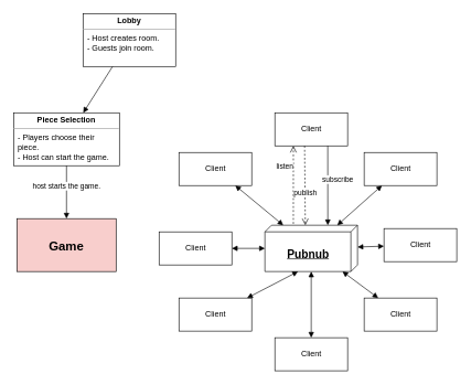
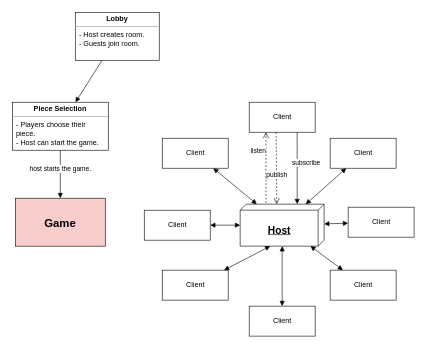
- <mxCell id="11" value="&lt;b style=&quot;font-size: 17px&quot;&gt;&lt;br&gt;Pubnub&lt;/b&gt;" style="verticalAlign=top;align=center;spacingTop=8;spacingLeft=2;spacingRight=12;shape=cube;size=10;direction=south;fontStyle=4;html=1;" vertex="1" parent="1"><mxGeometry x="400" y="340" width="140" height="70" as="geometry" /></mxCell>
+ <mxCell id="11" value="&lt;b style=&quot;font-size: 17px&quot;&gt;&lt;br&gt;Host&lt;/b&gt;" style="verticalAlign=top;align=center;spacingTop=8;spacingLeft=2;spacingRight=12;shape=cube;size=10;direction=south;fontStyle=4;html=1;" vertex="1" parent="1"><mxGeometry x="400" y="340" width="140" height="70" as="geometry" /></mxCell>
